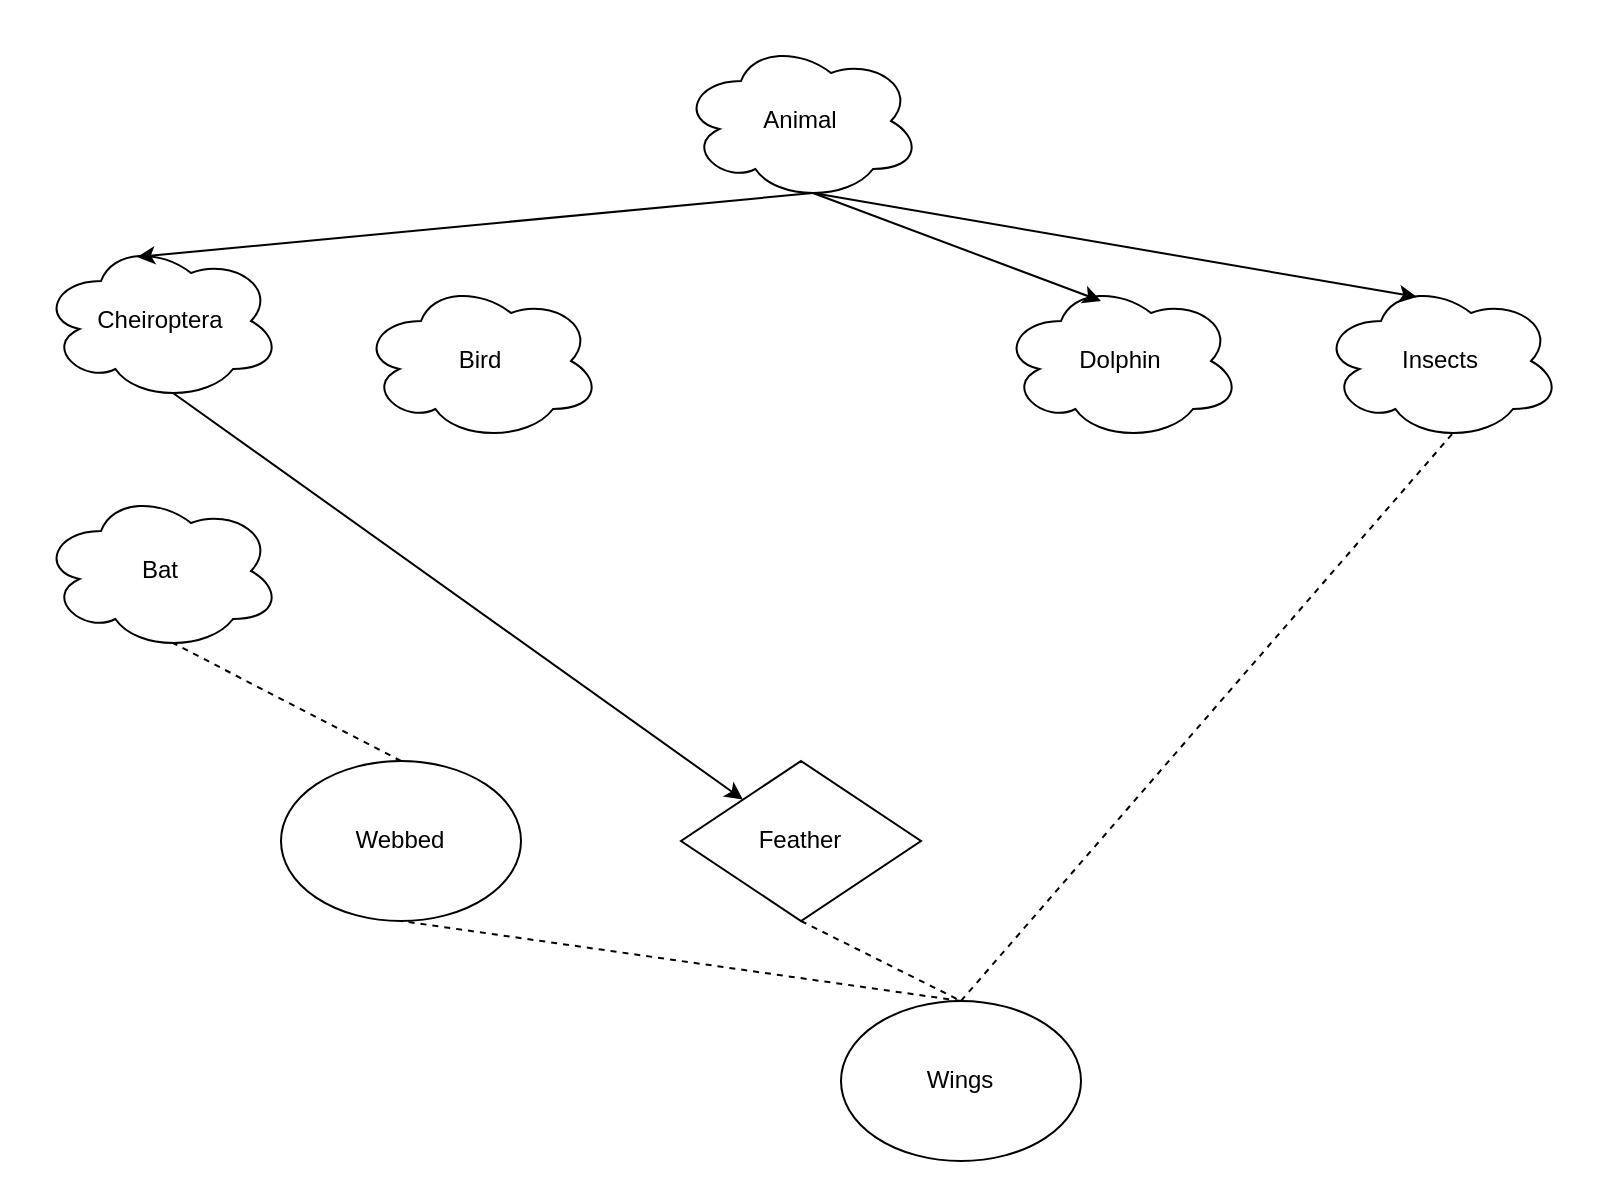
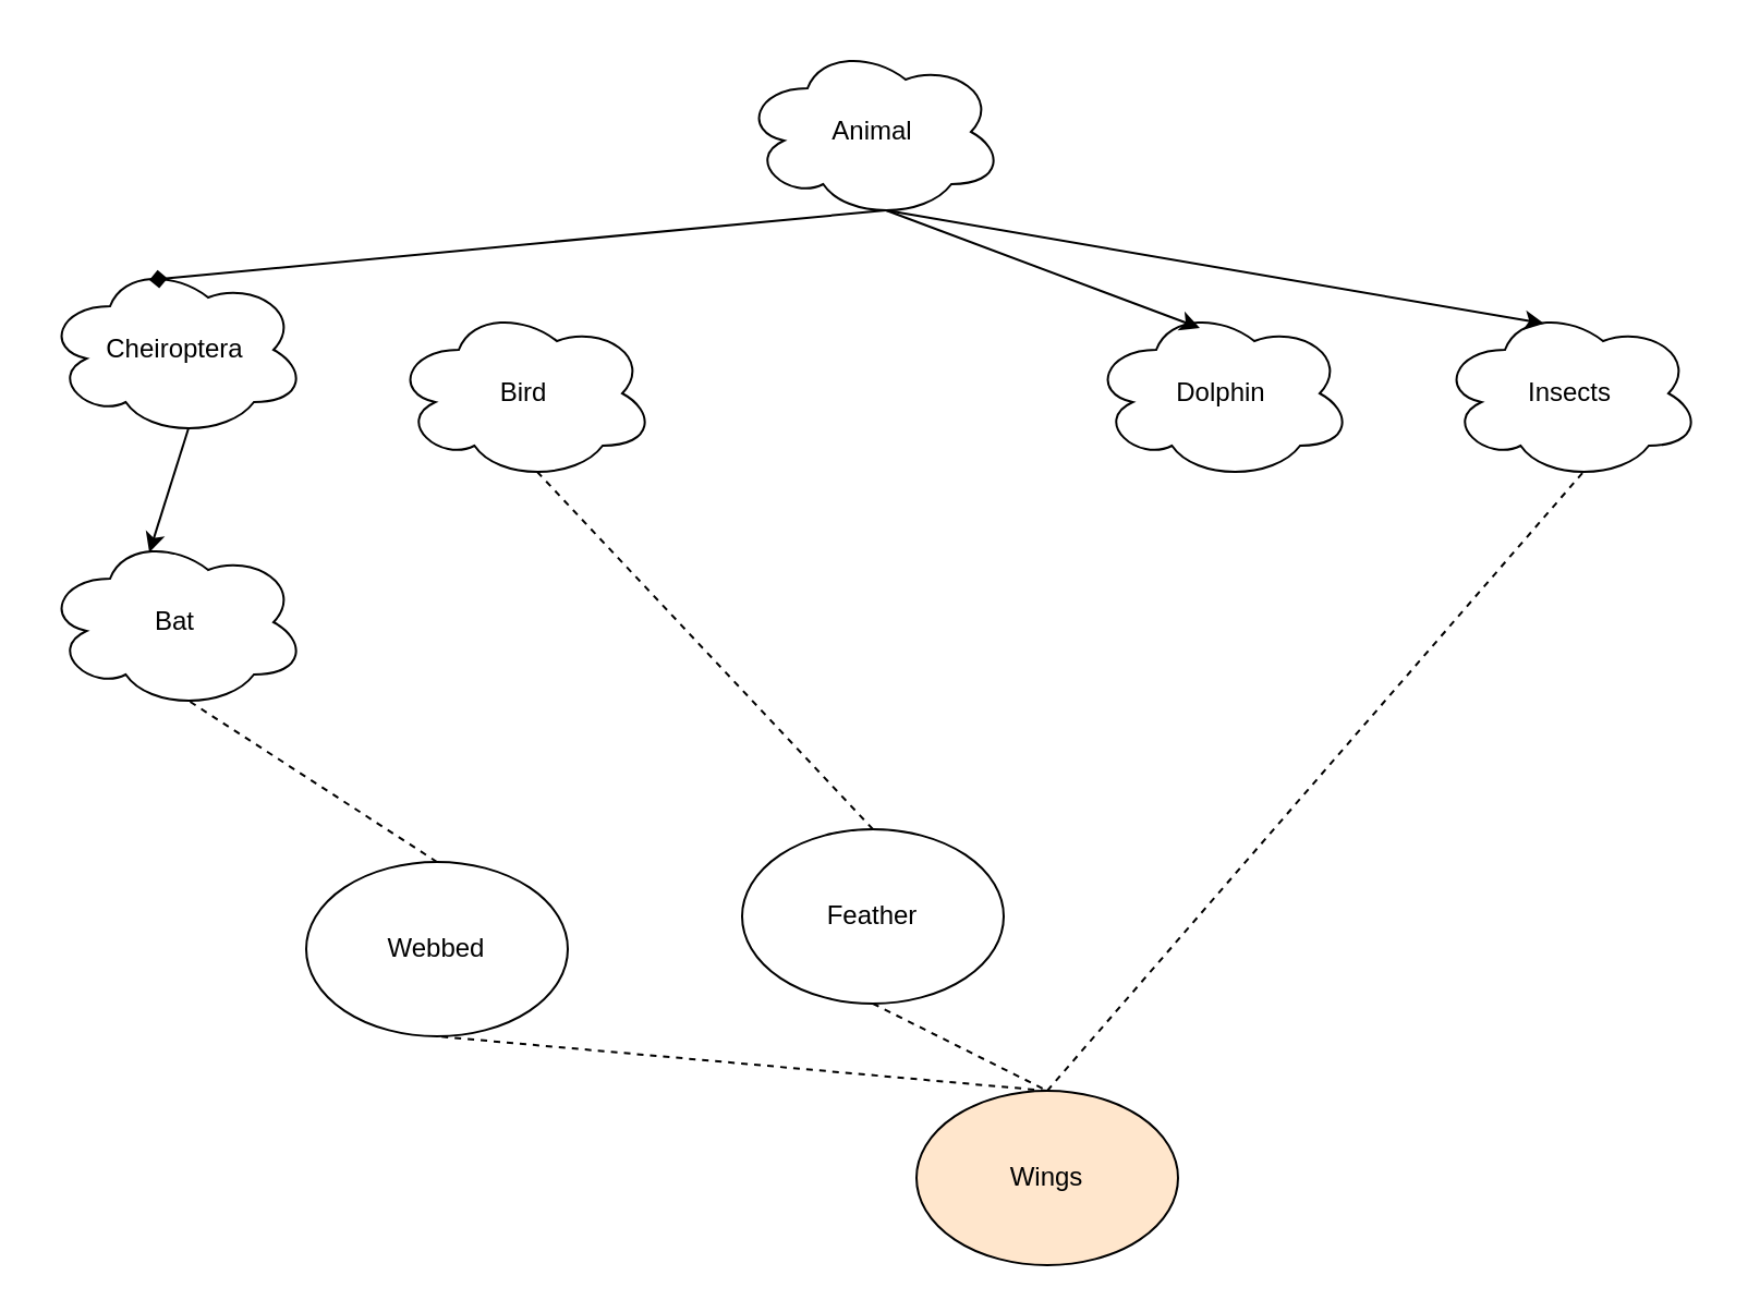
- <mxCell id="7" value="" style="endArrow=classic;html=1;entryX=0.4;entryY=0.1;entryDx=0;entryDy=0;entryPerimeter=0;exitX=0.55;exitY=0.95;exitDx=0;exitDy=0;exitPerimeter=0;" edge="1" parent="1" source="2" target="3"><mxGeometry width="50" height="50" relative="1" as="geometry"><mxPoint x="260" y="100" as="sourcePoint" /><mxPoint x="140" y="140" as="targetPoint" /></mxGeometry></mxCell>
+ <mxCell id="7" value="" style="endArrow=diamond;html=1;entryX=0.4;entryY=0.1;entryDx=0;entryDy=0;entryPerimeter=0;exitX=0.55;exitY=0.95;exitDx=0;exitDy=0;exitPerimeter=0;" edge="1" parent="1" source="2" target="3"><mxGeometry width="50" height="50" relative="1" as="geometry"><mxPoint x="260" y="100" as="sourcePoint" /><mxPoint x="140" y="140" as="targetPoint" /></mxGeometry></mxCell>
- <mxCell id="9" value="" style="endArrow=classic;html=1;exitX=0.55;exitY=0.95;exitDx=0;exitDy=0;exitPerimeter=0;" edge="1" parent="1" source="3" target="15"><mxGeometry width="50" height="50" relative="1" as="geometry"><mxPoint x="80" y="270" as="sourcePoint" /><mxPoint x="80" y="260" as="targetPoint" /></mxGeometry></mxCell>
+ <mxCell id="9" value="" style="endArrow=classic;html=1;exitX=0.55;exitY=0.95;exitDx=0;exitDy=0;exitPerimeter=0;entryX=0.4;entryY=0.1;entryDx=0;entryDy=0;entryPerimeter=0;" edge="1" parent="1" source="3" target="5"><mxGeometry width="50" height="50" relative="1" as="geometry"><mxPoint x="80" y="270" as="sourcePoint" /><mxPoint x="80" y="260" as="targetPoint" /></mxGeometry></mxCell>
+ <mxCell id="11" value="" style="endArrow=none;dashed=1;html=1;entryX=0.55;entryY=0.95;entryDx=0;entryDy=0;entryPerimeter=0;exitX=0.5;exitY=0;exitDx=0;exitDy=0;" edge="1" parent="1" source="15" target="4"><mxGeometry width="50" height="50" relative="1" as="geometry"><mxPoint x="380" y="340" as="sourcePoint" /><mxPoint x="70" y="400" as="targetPoint" /></mxGeometry></mxCell>
- <mxCell id="14" value="Webbed" style="ellipse;whiteSpace=wrap;html=1;" vertex="1" parent="1"><mxGeometry x="140" y="380" width="120" height="80" as="geometry" /></mxCell>
+ <mxCell id="14" value="Webbed" style="ellipse;whiteSpace=wrap;html=1;" vertex="1" parent="1"><mxGeometry x="140" y="395" width="120" height="80" as="geometry" /></mxCell>
- <mxCell id="15" value="Feather" style="rhombus;whiteSpace=wrap;html=1;" vertex="1" parent="1"><mxGeometry x="340" y="380" width="120" height="80" as="geometry" /></mxCell>
+ <mxCell id="15" value="Feather" style="ellipse;whiteSpace=wrap;html=1;" vertex="1" parent="1"><mxGeometry x="340" y="380" width="120" height="80" as="geometry" /></mxCell>
- <mxCell id="17" value="Wings" style="ellipse;whiteSpace=wrap;html=1;" vertex="1" parent="1"><mxGeometry x="420" y="500" width="120" height="80" as="geometry" /></mxCell>
+ <mxCell id="17" value="Wings" style="ellipse;whiteSpace=wrap;html=1;fillColor=#ffe6cc;" vertex="1" parent="1"><mxGeometry x="420" y="500" width="120" height="80" as="geometry" /></mxCell>
